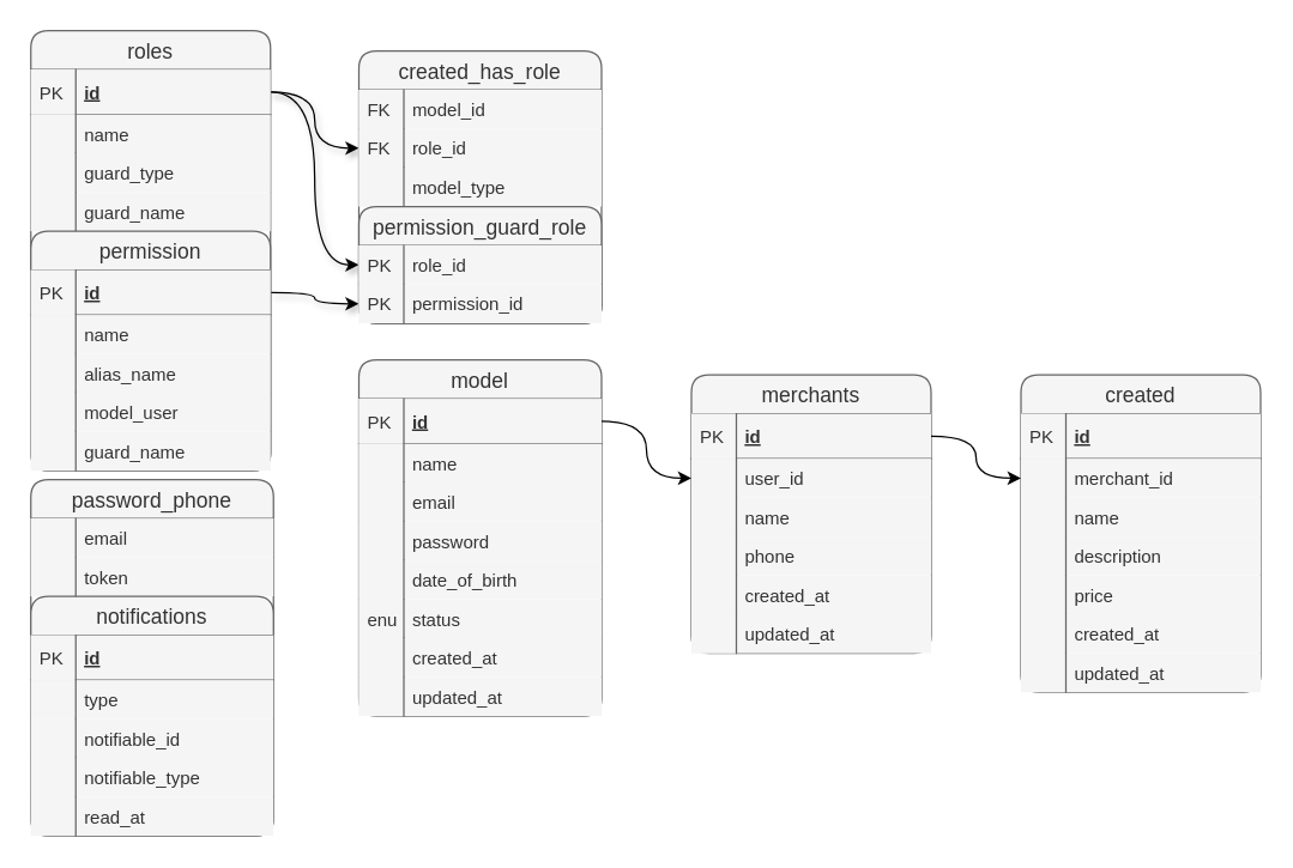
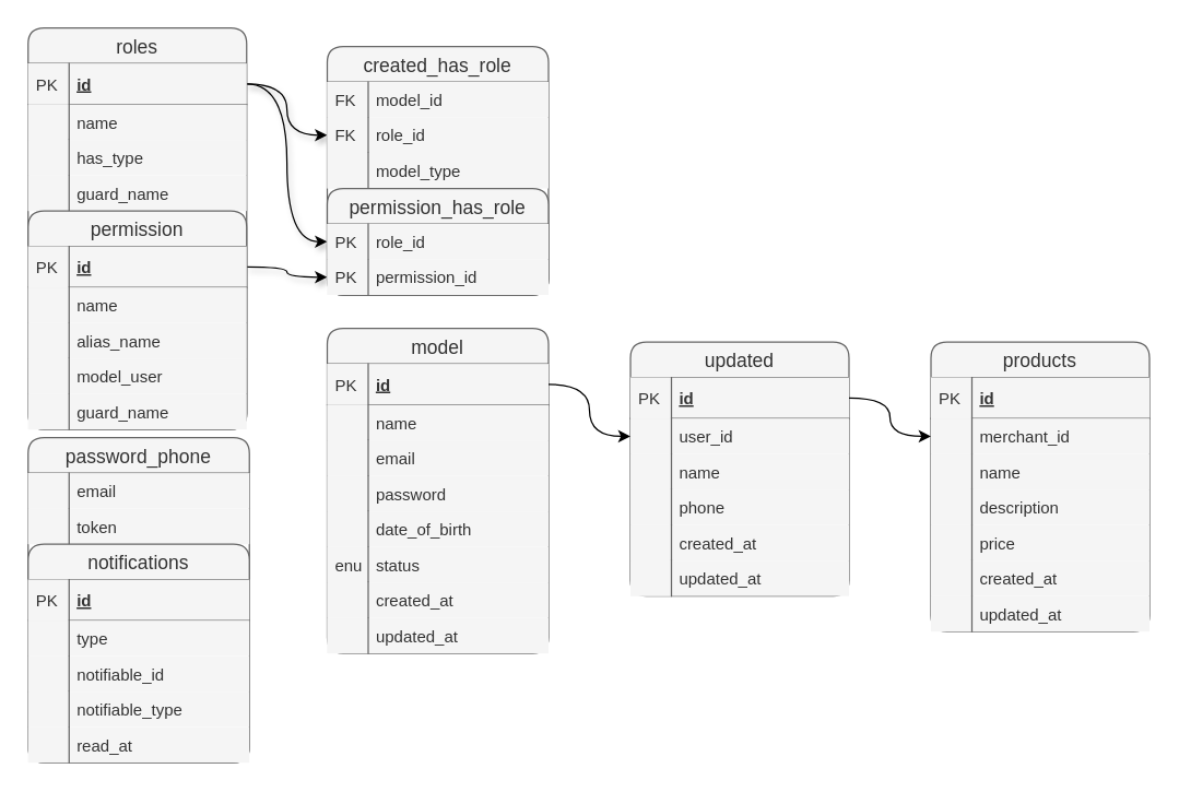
- <mxCell id="39" value="guard_type" style="shape=partialRectangle;top=0;left=0;right=0;bottom=0;align=left;verticalAlign=top;fillColor=#f5f5f5;spacingLeft=34;spacingRight=4;overflow=hidden;rotatable=0;points=[[0,0.5],[1,0.5]];portConstraint=eastwest;dropTarget=0;fontSize=12;fontColor=#333333;strokeColor=#666666;rounded=1;" parent="34" vertex="1"><mxGeometry y="82" width="160" height="26" as="geometry" /></mxCell>
+ <mxCell id="39" value="has_type" style="shape=partialRectangle;top=0;left=0;right=0;bottom=0;align=left;verticalAlign=top;fillColor=#f5f5f5;spacingLeft=34;spacingRight=4;overflow=hidden;rotatable=0;points=[[0,0.5],[1,0.5]];portConstraint=eastwest;dropTarget=0;fontSize=12;fontColor=#333333;strokeColor=#666666;rounded=1;" parent="34" vertex="1"><mxGeometry y="82" width="160" height="26" as="geometry" /></mxCell>
- <mxCell id="29" value="permission_guard_role" style="swimlane;fontStyle=0;childLayout=stackLayout;horizontal=1;startSize=26;fillColor=#f5f5f5;horizontalStack=0;resizeParent=1;resizeParentMax=0;resizeLast=0;collapsible=1;marginBottom=0;swimlaneFillColor=#ffffff;align=center;fontSize=14;fontColor=#333333;strokeColor=#666666;rounded=1;" parent="22" vertex="1"><mxGeometry y="104" width="162" height="78" as="geometry" /></mxCell>
+ <mxCell id="29" value="permission_has_role" style="swimlane;fontStyle=0;childLayout=stackLayout;horizontal=1;startSize=26;fillColor=#f5f5f5;horizontalStack=0;resizeParent=1;resizeParentMax=0;resizeLast=0;collapsible=1;marginBottom=0;swimlaneFillColor=#ffffff;align=center;fontSize=14;fontColor=#333333;strokeColor=#666666;rounded=1;" parent="22" vertex="1"><mxGeometry y="104" width="162" height="78" as="geometry" /></mxCell>
- <mxCell id="70" value="merchants" style="swimlane;fontStyle=0;childLayout=stackLayout;horizontal=1;startSize=26;fillColor=#f5f5f5;horizontalStack=0;resizeParent=1;resizeParentMax=0;resizeLast=0;collapsible=1;marginBottom=0;swimlaneFillColor=#ffffff;align=center;fontSize=14;strokeColor=#666666;fontColor=#333333;rounded=1;" parent="1" vertex="1"><mxGeometry x="461" y="250" width="160" height="186" as="geometry"><mxRectangle x="500" y="340" width="60" height="26" as="alternateBounds" /></mxGeometry></mxCell>
+ <mxCell id="70" value="updated" style="swimlane;fontStyle=0;childLayout=stackLayout;horizontal=1;startSize=26;fillColor=#f5f5f5;horizontalStack=0;resizeParent=1;resizeParentMax=0;resizeLast=0;collapsible=1;marginBottom=0;swimlaneFillColor=#ffffff;align=center;fontSize=14;strokeColor=#666666;fontColor=#333333;rounded=1;" parent="1" vertex="1"><mxGeometry x="461" y="250" width="160" height="186" as="geometry"><mxRectangle x="500" y="340" width="60" height="26" as="alternateBounds" /></mxGeometry></mxCell>
- <mxCell id="84" value="created" style="swimlane;fontStyle=0;childLayout=stackLayout;horizontal=1;startSize=26;fillColor=#f5f5f5;horizontalStack=0;resizeParent=1;resizeParentMax=0;resizeLast=0;collapsible=1;marginBottom=0;swimlaneFillColor=#ffffff;align=center;fontSize=14;strokeColor=#666666;fontColor=#333333;rounded=1;" vertex="1" parent="1"><mxGeometry x="681" y="250" width="160" height="212" as="geometry"><mxRectangle x="500" y="340" width="60" height="26" as="alternateBounds" /></mxGeometry></mxCell>
+ <mxCell id="84" value="products" style="swimlane;fontStyle=0;childLayout=stackLayout;horizontal=1;startSize=26;fillColor=#f5f5f5;horizontalStack=0;resizeParent=1;resizeParentMax=0;resizeLast=0;collapsible=1;marginBottom=0;swimlaneFillColor=#ffffff;align=center;fontSize=14;strokeColor=#666666;fontColor=#333333;rounded=1;" vertex="1" parent="1"><mxGeometry x="681" y="250" width="160" height="212" as="geometry"><mxRectangle x="500" y="340" width="60" height="26" as="alternateBounds" /></mxGeometry></mxCell>
